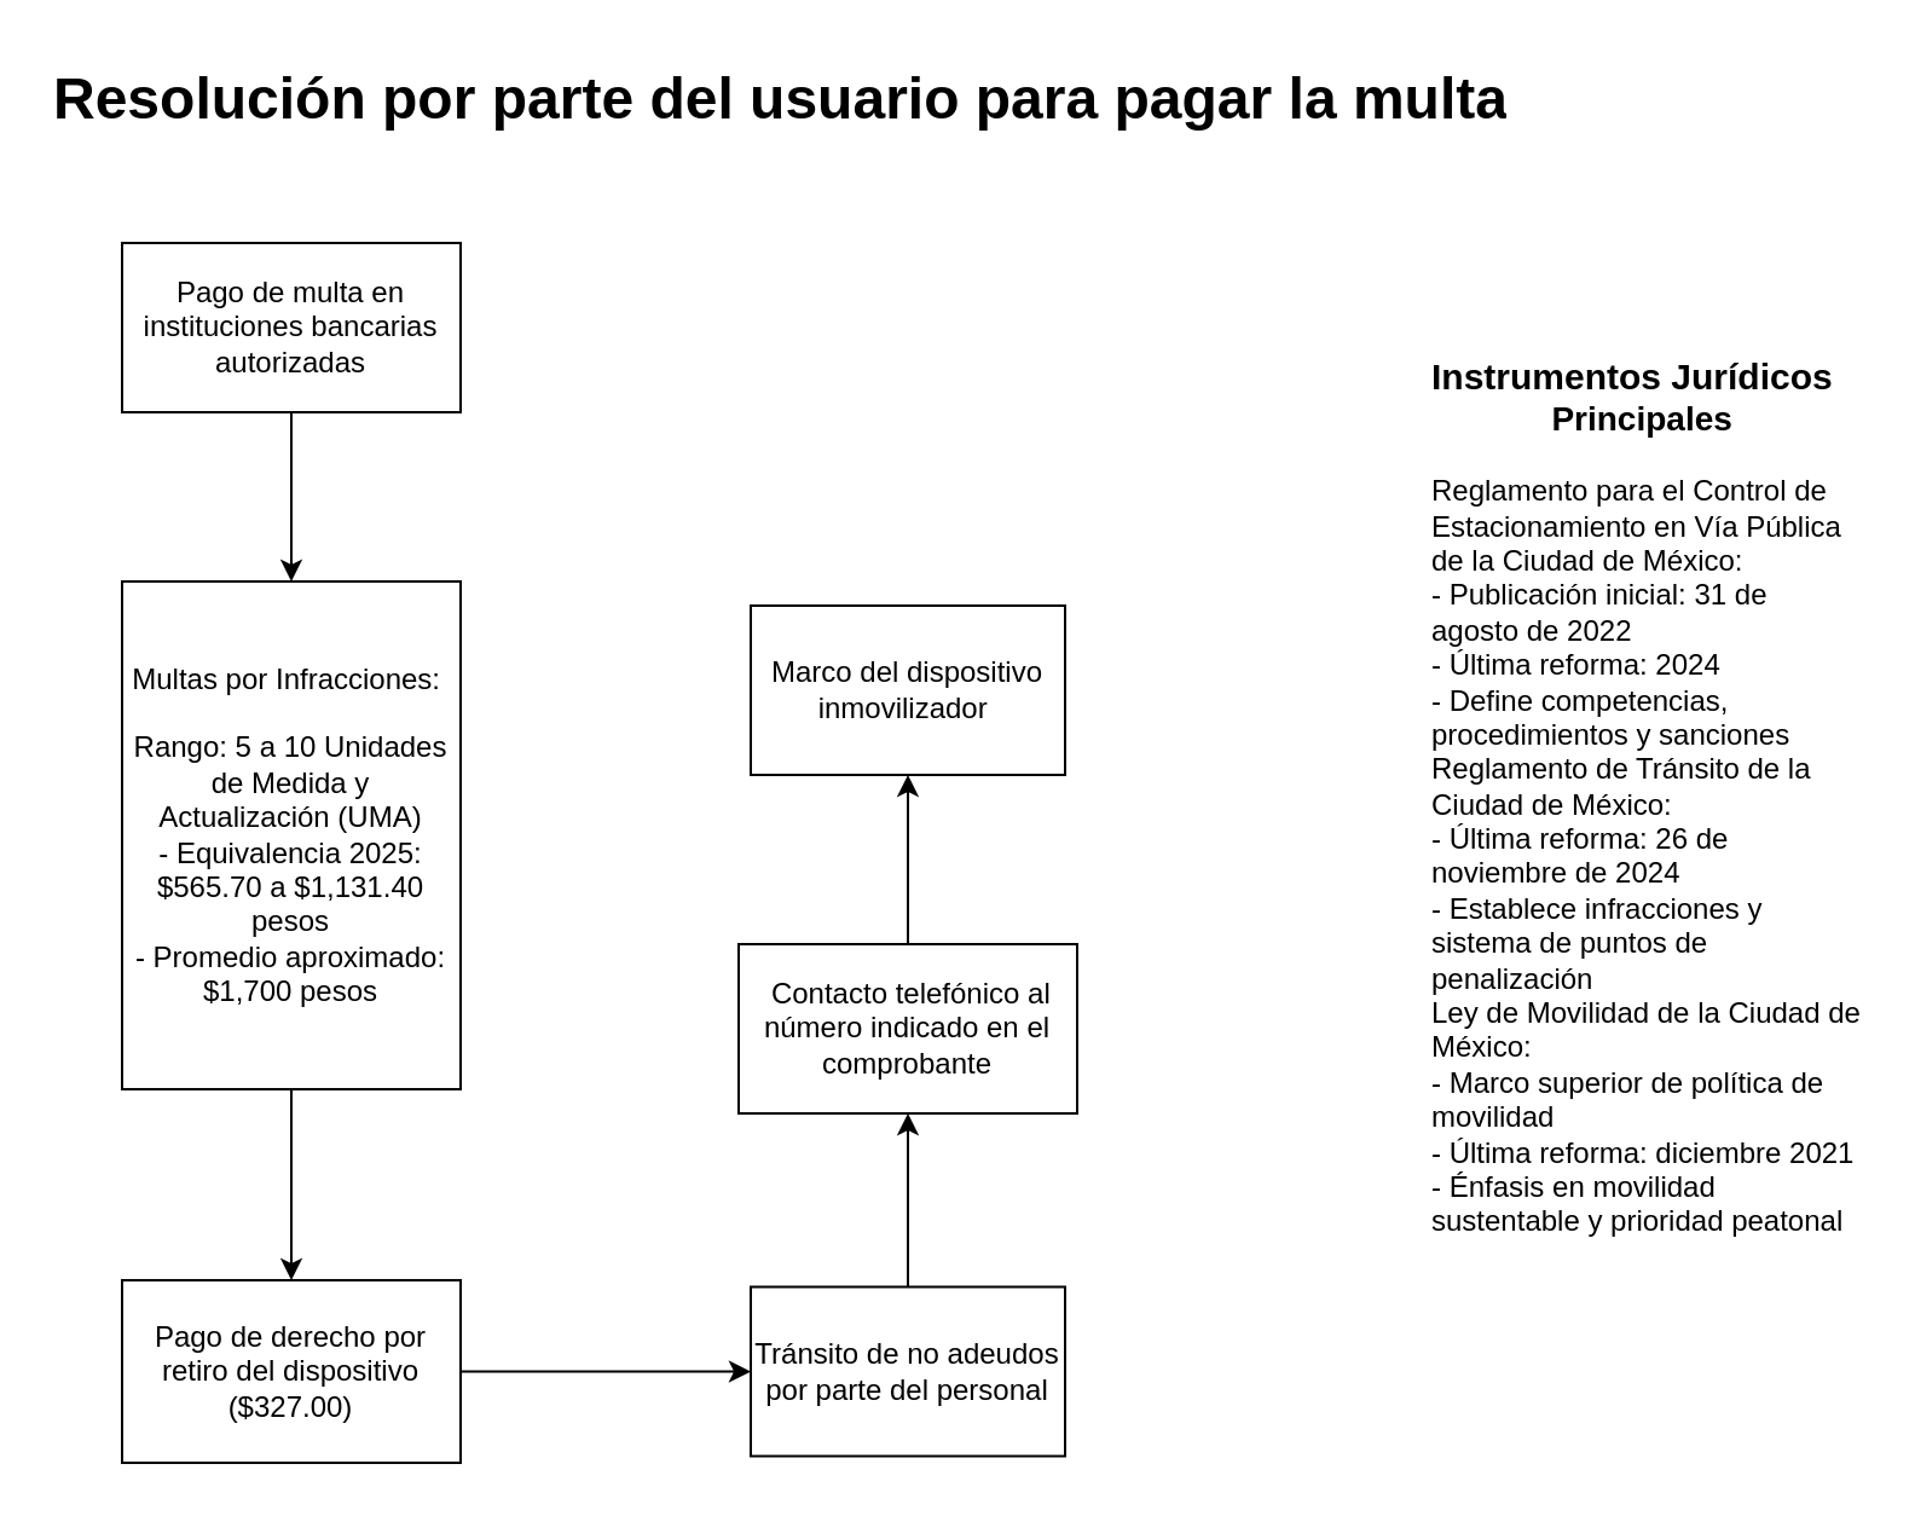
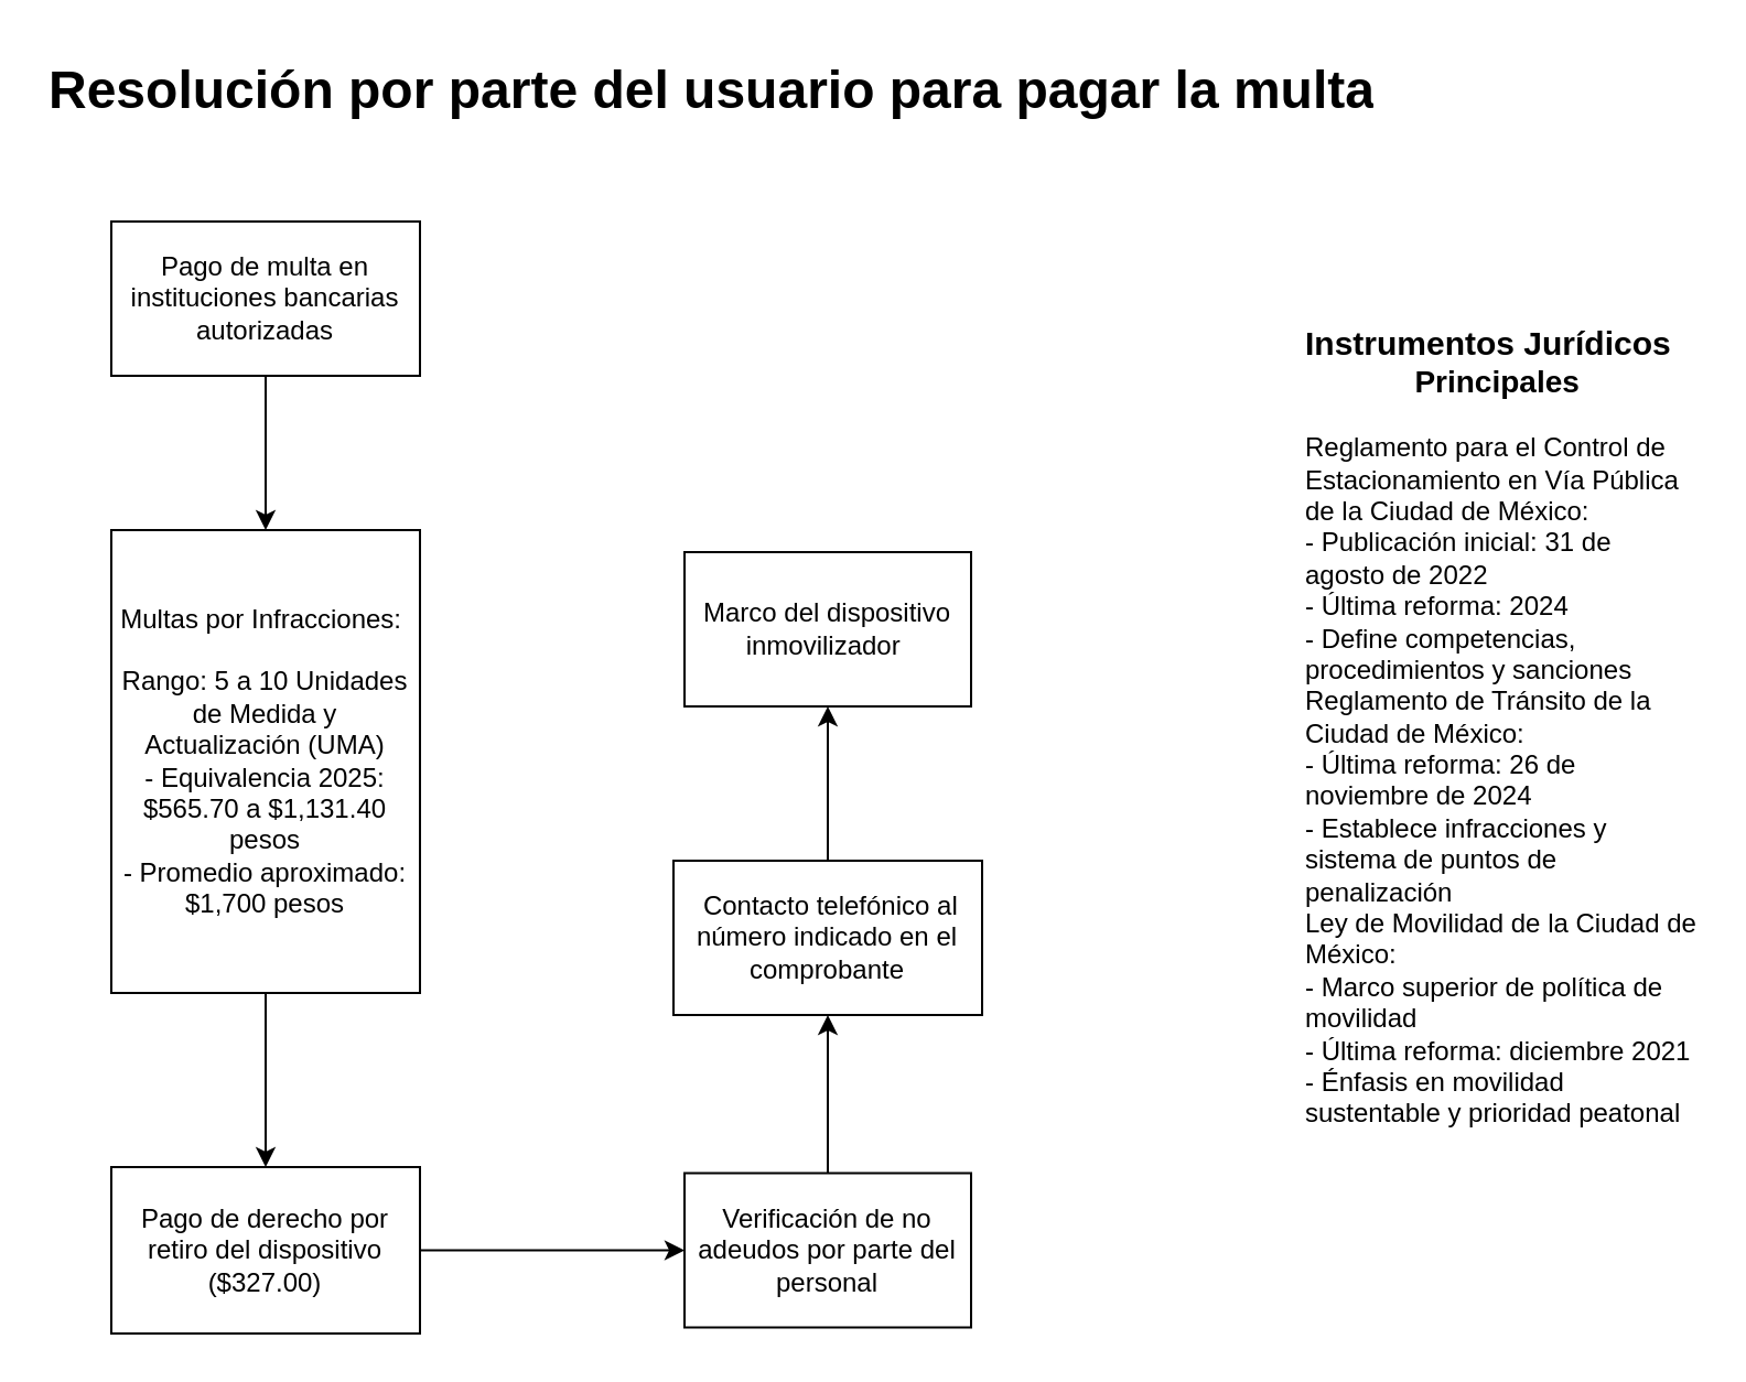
- <mxCell id="6" value="Tránsito de no adeudos por parte del personal" style="rounded=0;whiteSpace=wrap;html=1;" vertex="1" parent="1"><mxGeometry x="310" y="531.75" width="130" height="70" as="geometry" /></mxCell>
+ <mxCell id="6" value="Verificación de no adeudos por parte del personal" style="rounded=0;whiteSpace=wrap;html=1;" vertex="1" parent="1"><mxGeometry x="310" y="531.75" width="130" height="70" as="geometry" /></mxCell>
